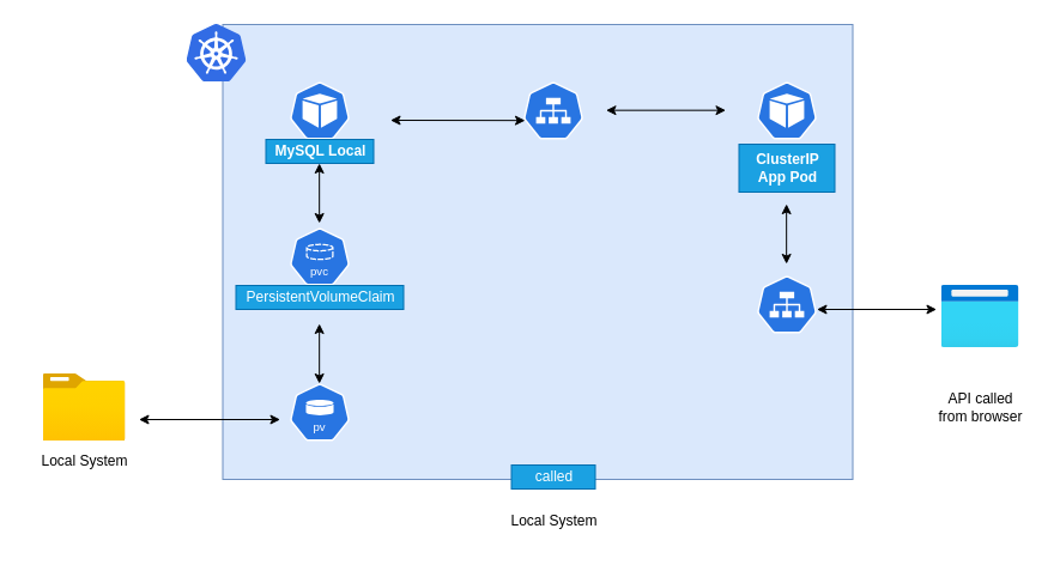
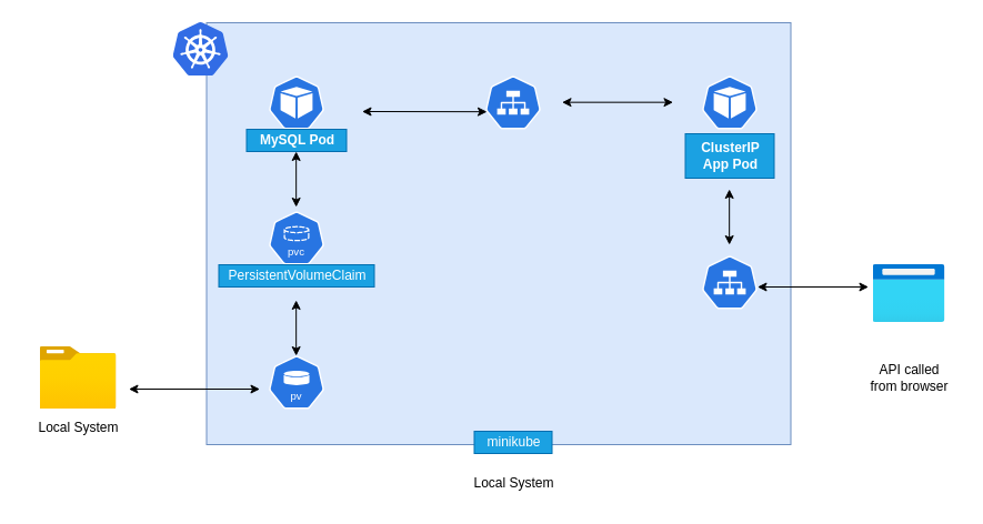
- <mxCell id="12" value="&lt;b&gt;&lt;font style=&quot;color: rgb(255, 255, 255);&quot;&gt;MySQL Local&lt;/font&gt;&lt;/b&gt;" style="text;html=1;align=center;verticalAlign=middle;resizable=0;points=[];autosize=1;strokeColor=#006EAF;fillColor=#1ba1e2;fontColor=#FFFFFF;spacing=0;" parent="1" vertex="1"><mxGeometry x="221.5" y="116" width="90" height="20" as="geometry" /></mxCell>
+ <mxCell id="12" value="&lt;b&gt;&lt;font style=&quot;color: rgb(255, 255, 255);&quot;&gt;MySQL Pod&lt;/font&gt;&lt;/b&gt;" style="text;html=1;align=center;verticalAlign=middle;resizable=0;points=[];autosize=1;strokeColor=#006EAF;fillColor=#1ba1e2;fontColor=#FFFFFF;spacing=0;" parent="1" vertex="1"><mxGeometry x="221.5" y="116" width="90" height="20" as="geometry" /></mxCell>
- <mxCell id="15" value="called" style="text;html=1;align=center;verticalAlign=middle;resizable=0;points=[];autosize=1;strokeColor=#006EAF;fillColor=#1ba1e2;fontColor=#FFFFFF;spacing=0;" parent="1" vertex="1"><mxGeometry x="426.5" y="388" width="70" height="20" as="geometry" /></mxCell>
+ <mxCell id="15" value="minikube" style="text;html=1;align=center;verticalAlign=middle;resizable=0;points=[];autosize=1;strokeColor=#006EAF;fillColor=#1ba1e2;fontColor=#FFFFFF;spacing=0;" parent="1" vertex="1"><mxGeometry x="426.5" y="388" width="70" height="20" as="geometry" /></mxCell>
